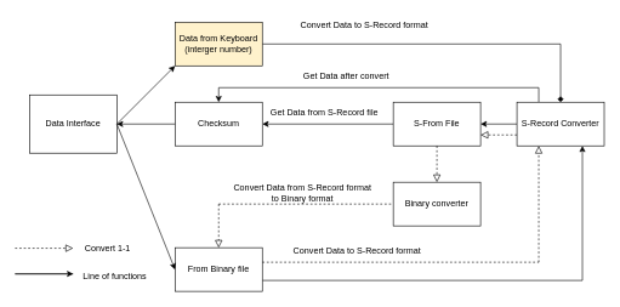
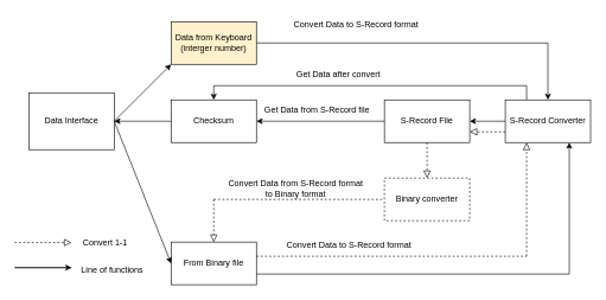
- <mxCell id="3" style="edgeStyle=orthogonalEdgeStyle;rounded=0;orthogonalLoop=1;jettySize=auto;html=1;exitX=1;exitY=0.5;exitDx=0;exitDy=0;entryX=0.5;entryY=0;entryDx=0;entryDy=0;endArrow=diamond;" edge="1" parent="1" source="4" target="9"><mxGeometry relative="1" as="geometry" /></mxCell>
+ <mxCell id="3" style="edgeStyle=orthogonalEdgeStyle;rounded=0;orthogonalLoop=1;jettySize=auto;html=1;exitX=1;exitY=0.5;exitDx=0;exitDy=0;entryX=0.5;entryY=0;entryDx=0;entryDy=0;" edge="1" parent="1" source="4" target="9"><mxGeometry relative="1" as="geometry" /></mxCell>
- <mxCell id="11" value="S-From File" style="rounded=0;whiteSpace=wrap;html=1;" parent="1" vertex="1"><mxGeometry x="540" y="140" width="120" height="60" as="geometry" /></mxCell>
+ <mxCell id="11" value="S-Record File" style="rounded=0;whiteSpace=wrap;html=1;" parent="1" vertex="1"><mxGeometry x="540" y="140" width="120" height="60" as="geometry" /></mxCell>
- <mxCell id="20" value="Binary converter" style="rounded=0;whiteSpace=wrap;html=1;" vertex="1" parent="1"><mxGeometry x="540" y="250" width="120" height="60" as="geometry" /></mxCell>
+ <mxCell id="20" value="Binary converter" style="rounded=0;whiteSpace=wrap;html=1;dashed=1;" vertex="1" parent="1"><mxGeometry x="540" y="250" width="120" height="60" as="geometry" /></mxCell>
